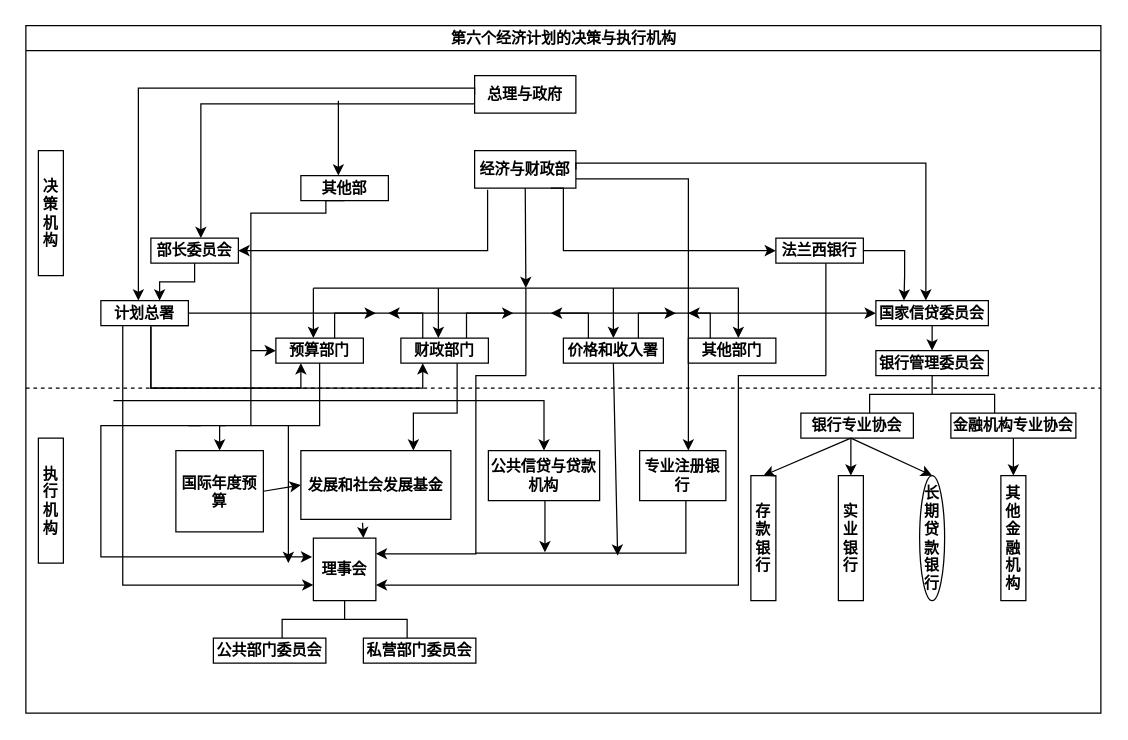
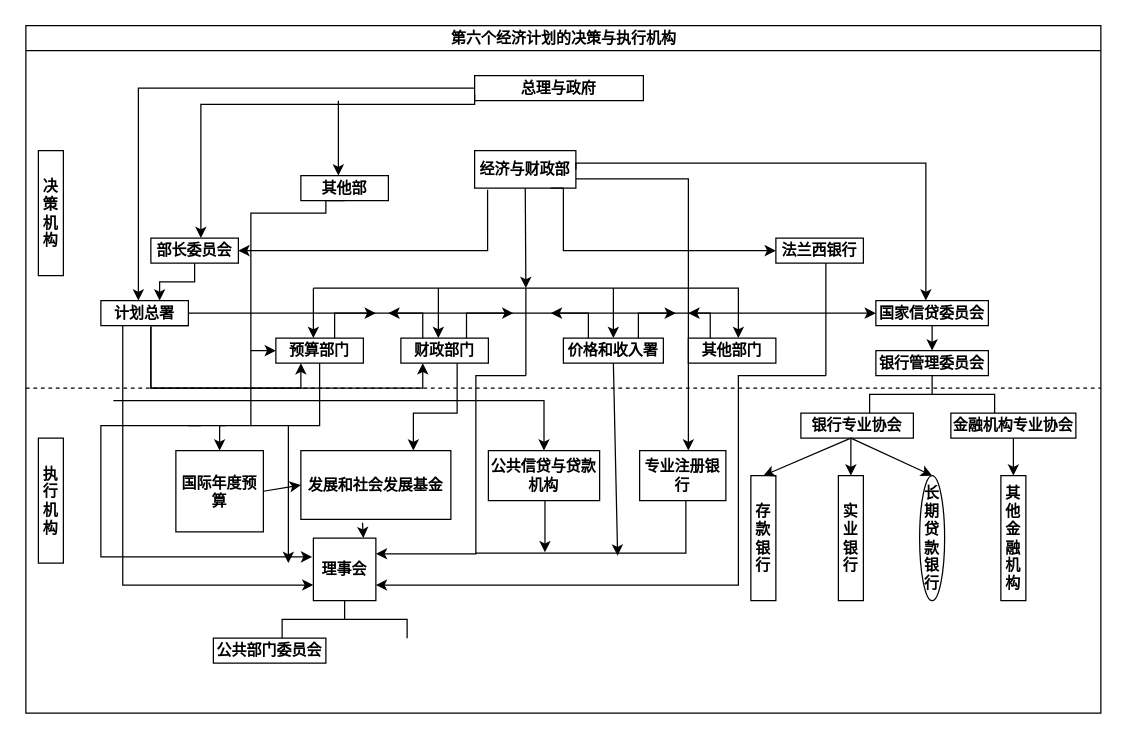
- <mxCell id="3" value="总理与政府" style="rounded=0;whiteSpace=wrap;html=1;fontStyle=1" vertex="1" parent="2"><mxGeometry x="359" y="40" width="81" height="30" as="geometry" /></mxCell>
+ <mxCell id="3" value="总理与政府" style="rounded=0;whiteSpace=wrap;html=1;fontStyle=1" vertex="1" parent="2"><mxGeometry x="359" y="40" width="135" height="20" as="geometry" /></mxCell>
- <mxCell id="14" value="" style="edgeStyle=segmentEdgeStyle;endArrow=classic;html=1;rounded=0;exitX=1;exitY=0.5;exitDx=0;exitDy=0;entryX=0.25;entryY=0;entryDx=0;entryDy=0;" edge="1" parent="2" source="13" target="11"><mxGeometry width="50" height="50" relative="1" as="geometry"><mxPoint x="360" y="290" as="sourcePoint" /><mxPoint x="410" y="240" as="targetPoint" /><Array as="points"><mxPoint x="703" y="180" /><mxPoint x="703" y="200" /></Array></mxGeometry></mxCell>
- <mxCell id="45" value="私营部门委员会" style="rounded=0;whiteSpace=wrap;html=1;fontStyle=1" vertex="1" parent="2"><mxGeometry x="270" y="490" width="90" height="20" as="geometry" /></mxCell>
